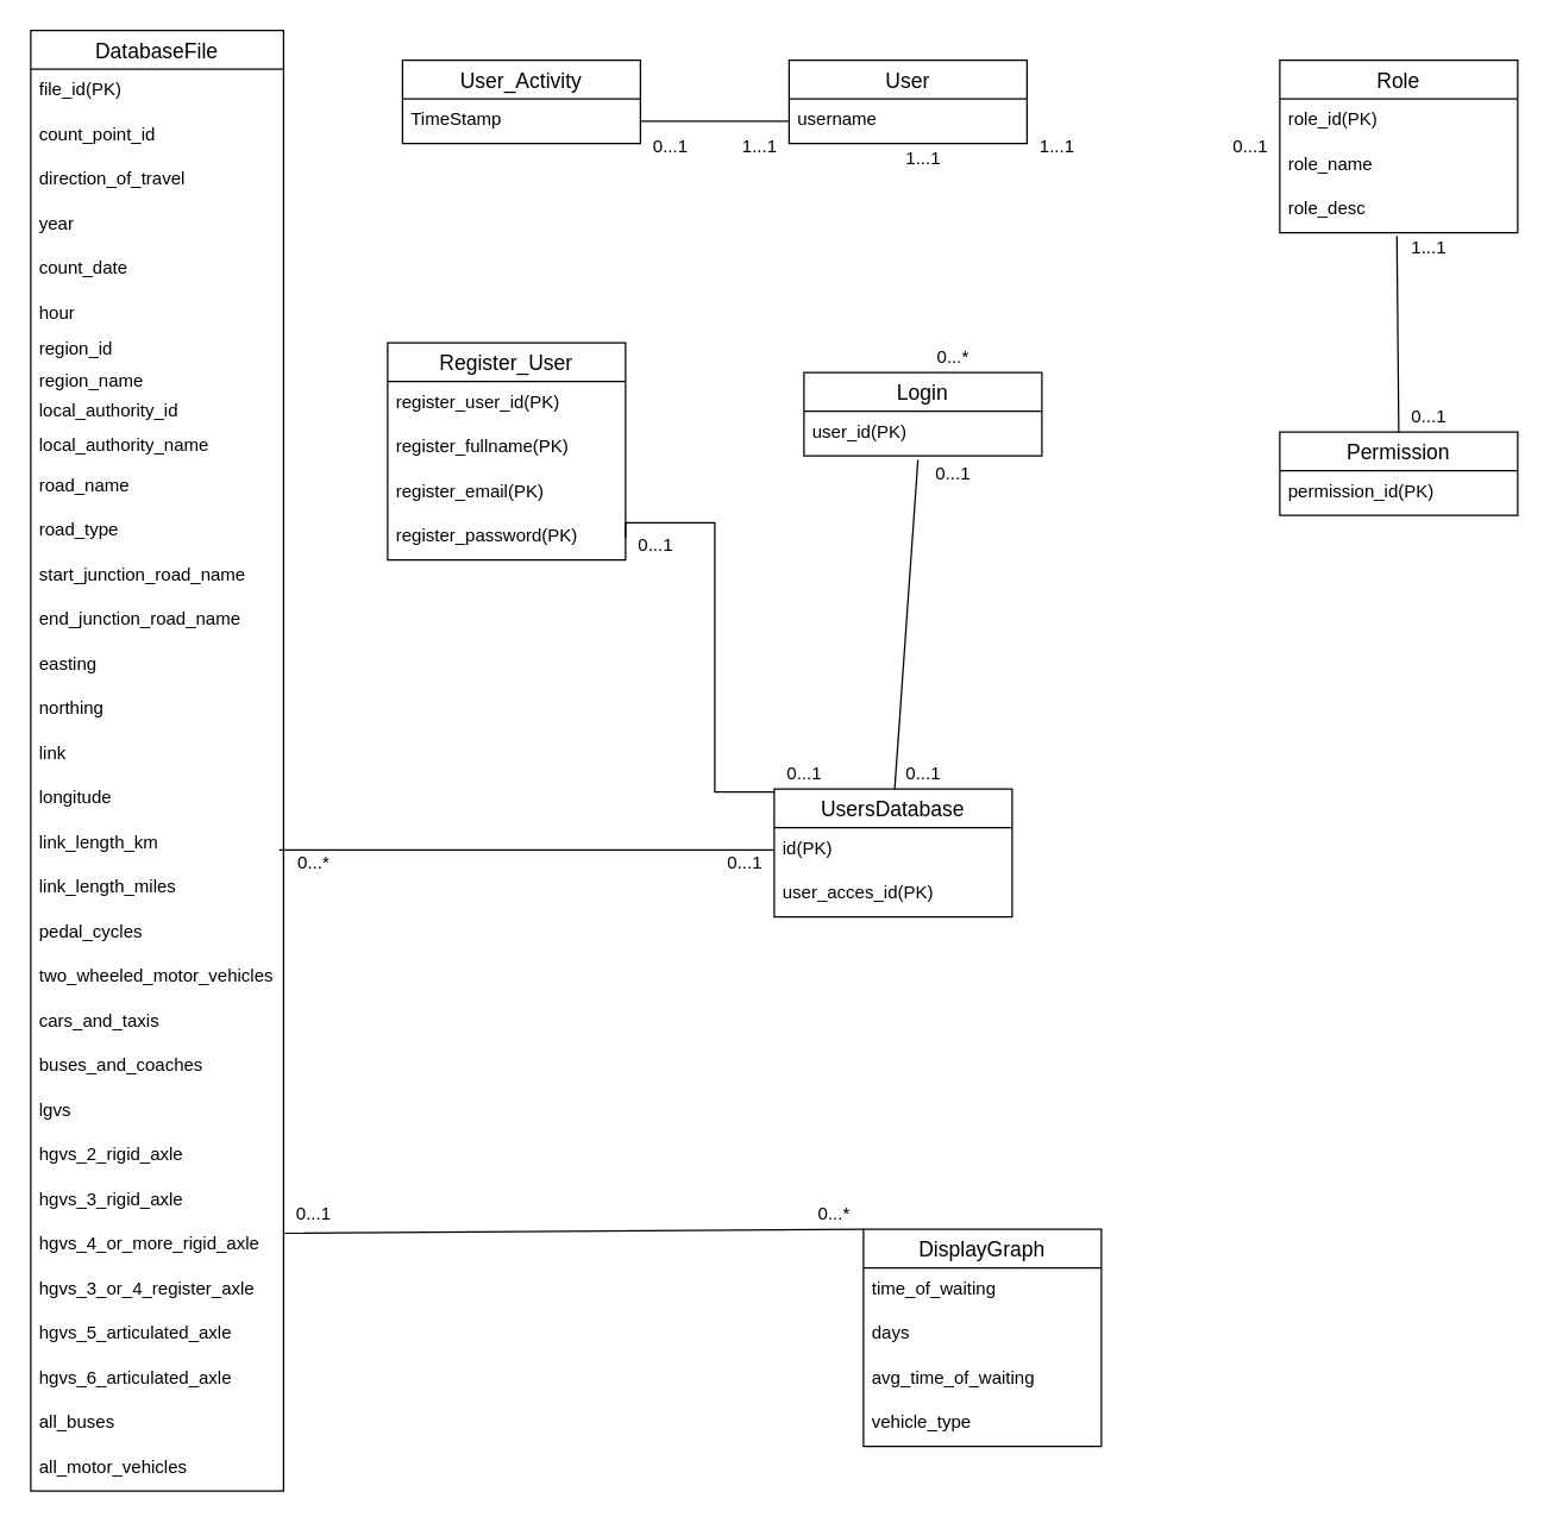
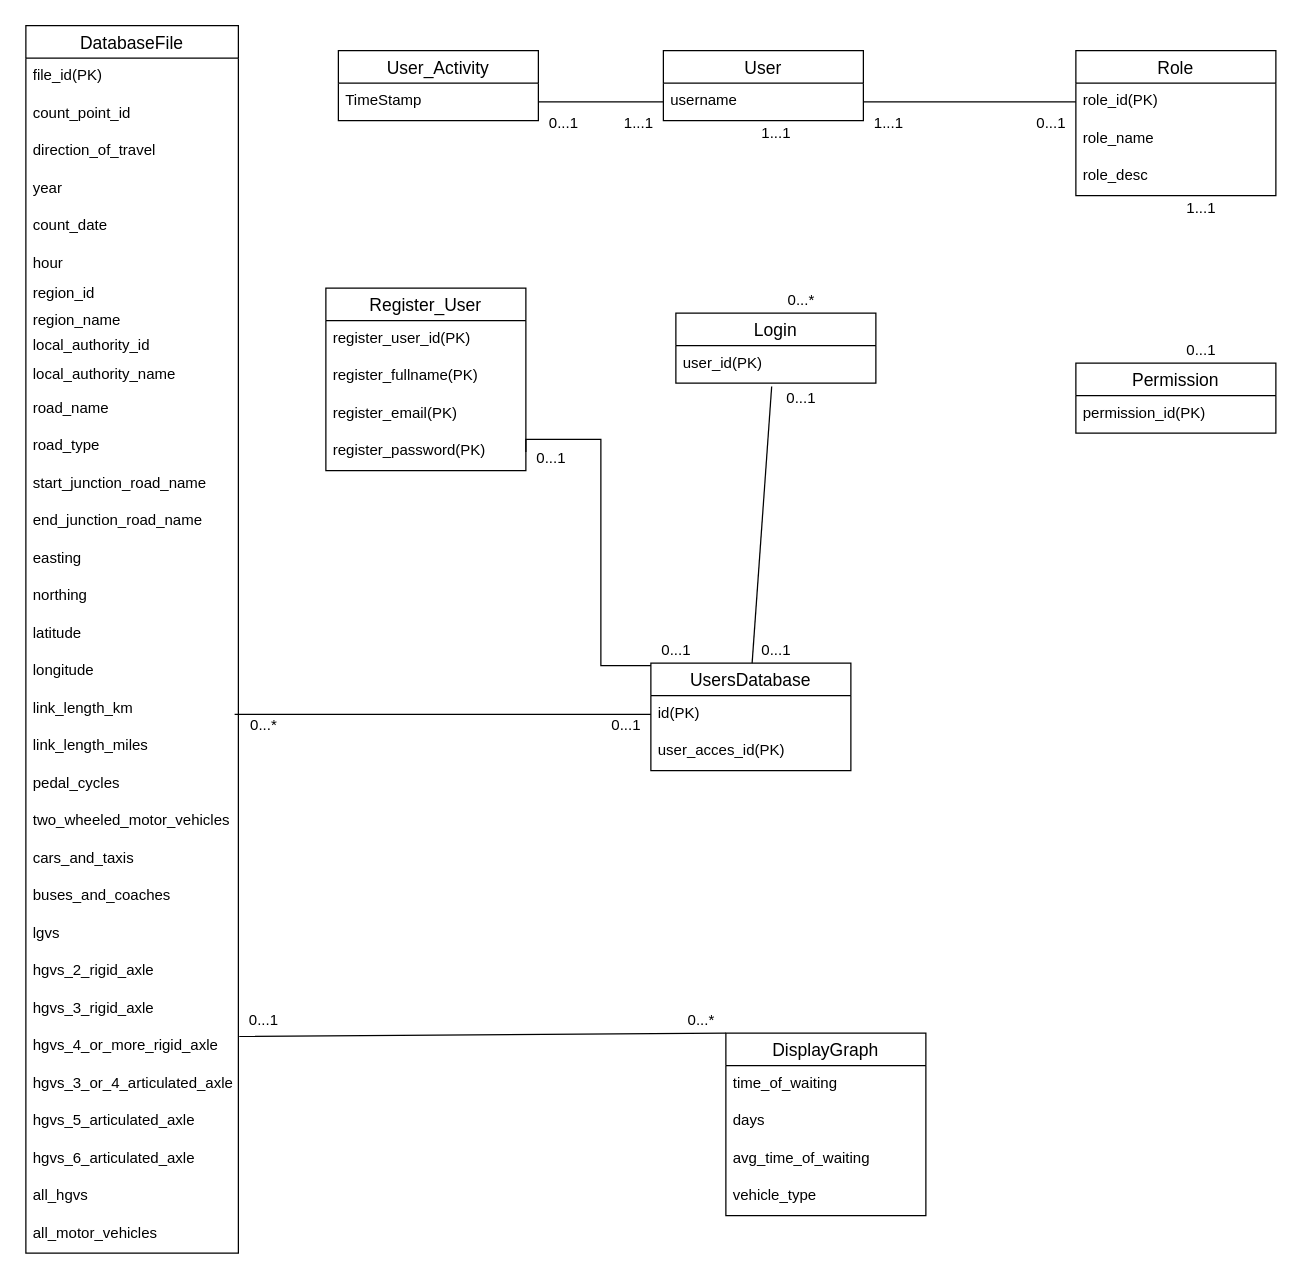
+ <mxCell id="59" value="" style="endArrow=none;html=1;fontSize=12;exitX=1;exitY=0.5;exitDx=0;exitDy=0;rounded=0;entryX=0;entryY=0.5;entryDx=0;entryDy=0;" parent="1" source="50" target="12" edge="1"><mxGeometry width="50" height="50" relative="1" as="geometry"><mxPoint x="480" y="200" as="sourcePoint" /><mxPoint x="860" y="113" as="targetPoint" /></mxGeometry></mxCell>
- <mxCell id="78" value="" style="endArrow=none;html=1;exitX=0.5;exitY=0;exitDx=0;exitDy=0;entryX=0.492;entryY=1.067;entryDx=0;entryDy=0;entryPerimeter=0;" parent="1" source="64" target="14" edge="1"><mxGeometry width="50" height="50" relative="1" as="geometry"><mxPoint x="630" y="240" as="sourcePoint" /><mxPoint x="943" y="218" as="targetPoint" /></mxGeometry></mxCell>
- <mxCell id="32" value="link" style="text;whiteSpace=wrap;html=1;spacingLeft=4;" parent="15" vertex="1"><mxGeometry y="472" width="170" height="30" as="geometry" /></mxCell>
+ <mxCell id="32" value="latitude" style="text;whiteSpace=wrap;html=1;spacingLeft=4;" parent="15" vertex="1"><mxGeometry y="472" width="170" height="30" as="geometry" /></mxCell>
- <mxCell id="44" value="hgvs_3_or_4_register_axle" style="text;whiteSpace=wrap;html=1;spacingLeft=4;" parent="15" vertex="1"><mxGeometry y="832" width="170" height="30" as="geometry" /></mxCell>
+ <mxCell id="44" value="hgvs_3_or_4_articulated_axle" style="text;whiteSpace=wrap;html=1;spacingLeft=4;" parent="15" vertex="1"><mxGeometry y="832" width="170" height="30" as="geometry" /></mxCell>
- <mxCell id="47" value="all_buses" style="text;whiteSpace=wrap;html=1;spacingLeft=4;" parent="15" vertex="1"><mxGeometry y="922" width="170" height="30" as="geometry" /></mxCell>
+ <mxCell id="47" value="all_hgvs" style="text;whiteSpace=wrap;html=1;spacingLeft=4;" parent="15" vertex="1"><mxGeometry y="922" width="170" height="30" as="geometry" /></mxCell>
